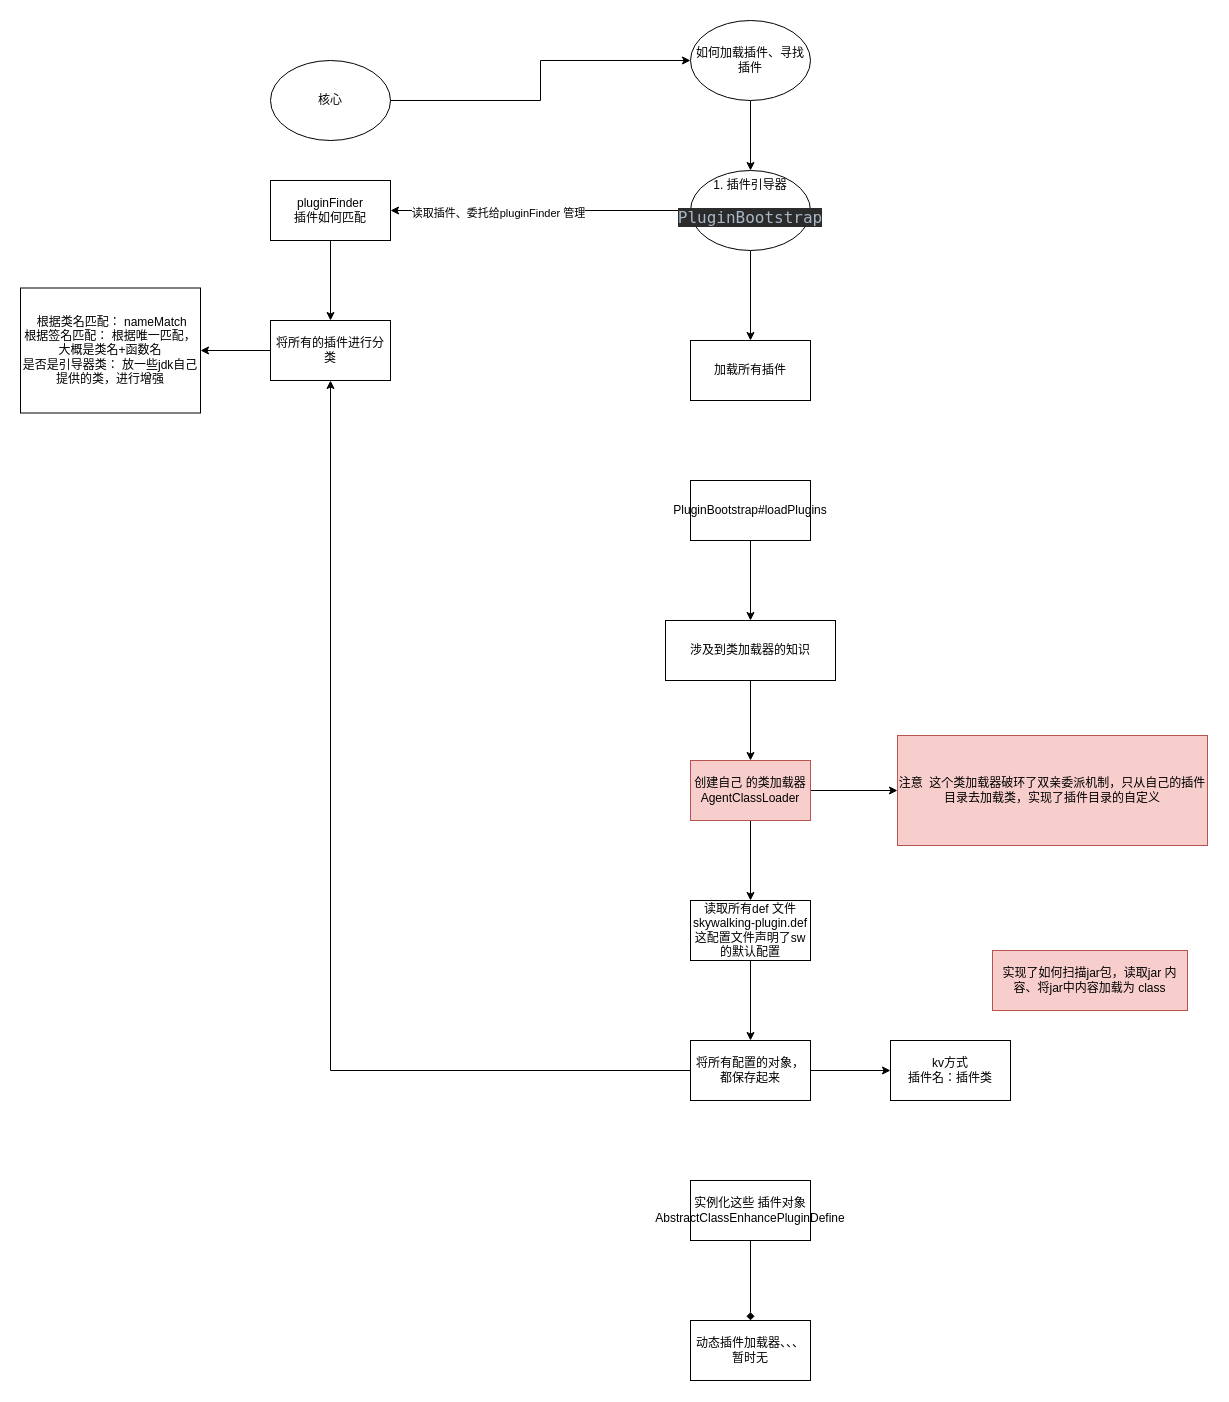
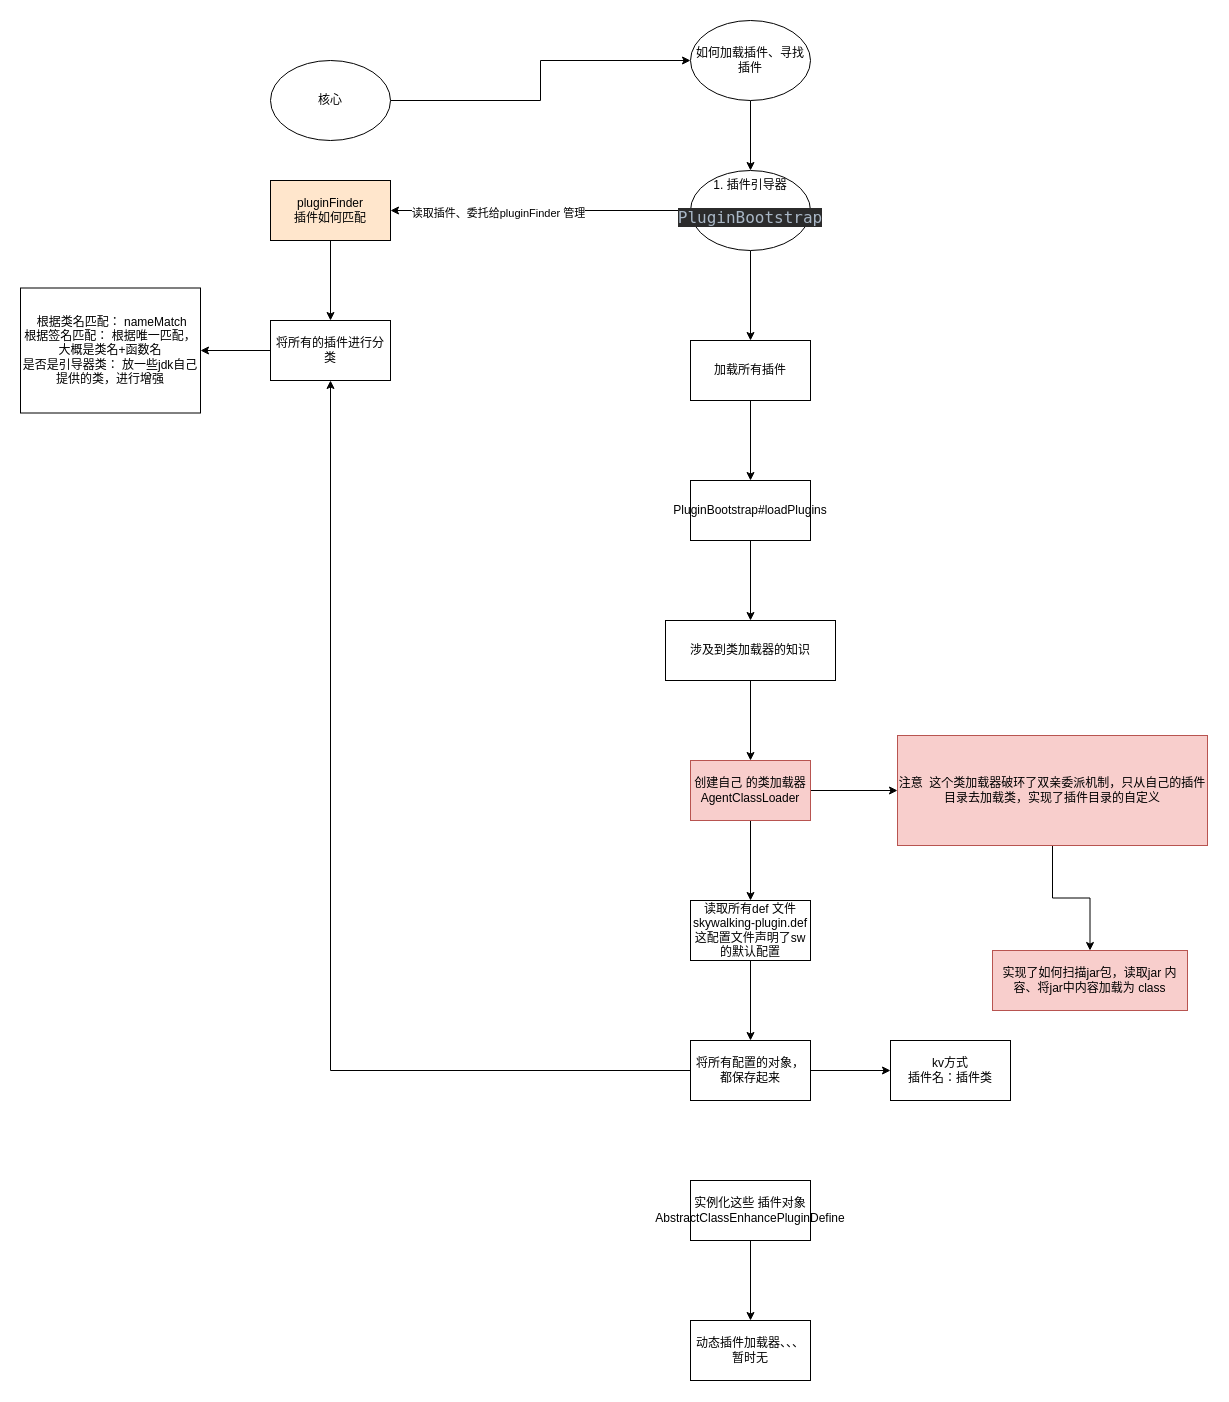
- <mxCell id="28" value="pluginFinder&lt;div&gt;插件如何匹配&lt;/div&gt;" style="rounded=0;whiteSpace=wrap;html=1;" vertex="1" parent="1"><mxGeometry x="270" y="180" width="120" height="60" as="geometry" /></mxCell>
+ <mxCell id="28" value="pluginFinder&lt;div&gt;插件如何匹配&lt;/div&gt;" style="rounded=0;whiteSpace=wrap;html=1;fillColor=#ffe6cc;" vertex="1" parent="1"><mxGeometry x="270" y="180" width="120" height="60" as="geometry" /></mxCell>
+ <mxCell id="6" value="" style="edgeStyle=orthogonalEdgeStyle;rounded=0;orthogonalLoop=1;jettySize=auto;html=1;" edge="1" parent="1" source="7" target="9"><mxGeometry relative="1" as="geometry" /></mxCell>
+ <mxCell id="15" value="" style="edgeStyle=orthogonalEdgeStyle;rounded=0;orthogonalLoop=1;jettySize=auto;html=1;" edge="1" parent="1" source="16" target="19"><mxGeometry relative="1" as="geometry" /></mxCell>
- <mxCell id="24" value="" style="edgeStyle=orthogonalEdgeStyle;rounded=0;orthogonalLoop=1;jettySize=auto;html=1;endArrow=diamond;" edge="1" parent="1" source="25" target="26"><mxGeometry relative="1" as="geometry" /></mxCell>
+ <mxCell id="24" value="" style="edgeStyle=orthogonalEdgeStyle;rounded=0;orthogonalLoop=1;jettySize=auto;html=1;" edge="1" parent="1" source="25" target="26"><mxGeometry relative="1" as="geometry" /></mxCell>
